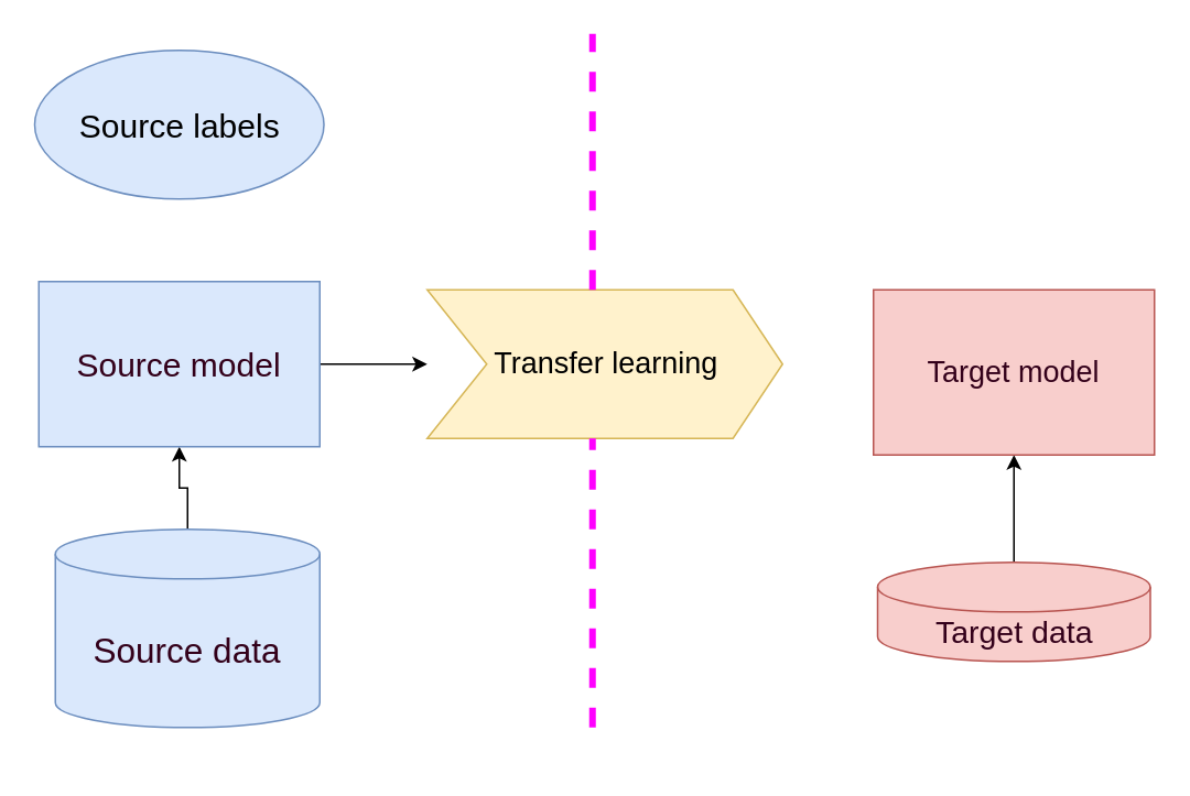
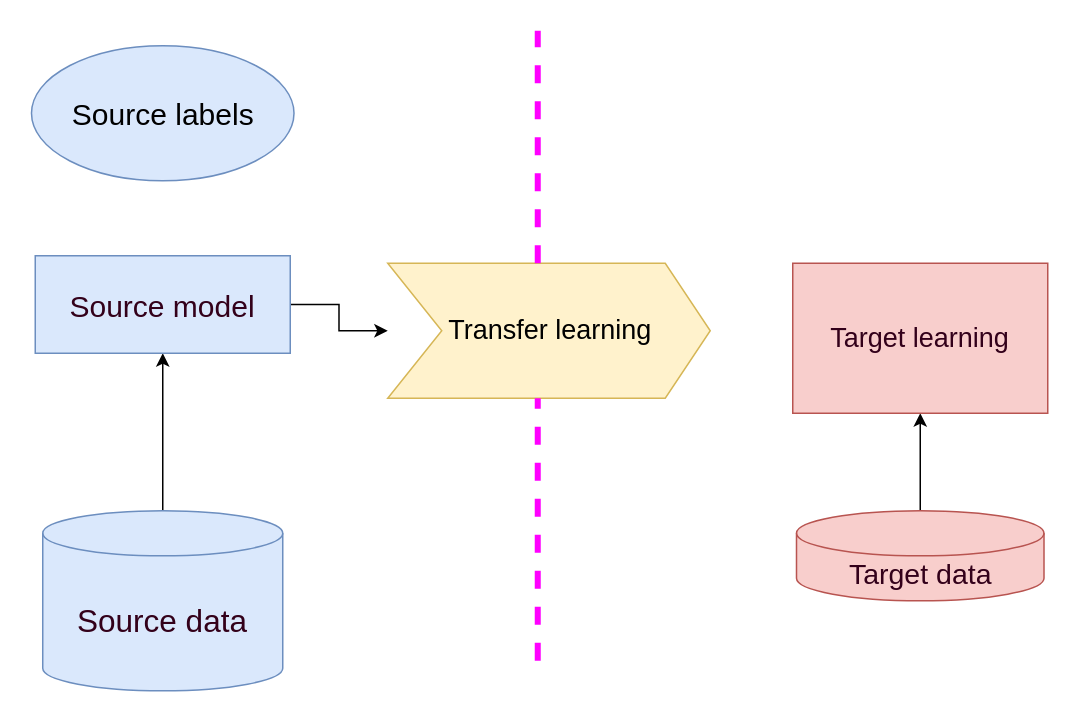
- <mxCell id="5" value="&lt;font color=&quot;#33001a&quot; style=&quot;font-size: 20px&quot;&gt;Source model&lt;/font&gt;" style="whiteSpace=wrap;html=1;fontSize=15;strokeColor=#6c8ebf;fillColor=#dae8fc;" vertex="1" parent="1"><mxGeometry x="23" y="170" width="170" height="100" as="geometry" /></mxCell>
+ <mxCell id="5" value="&lt;font color=&quot;#33001a&quot; style=&quot;font-size: 20px&quot;&gt;Source model&lt;/font&gt;" style="whiteSpace=wrap;html=1;fontSize=15;strokeColor=#6c8ebf;fillColor=#dae8fc;" vertex="1" parent="1"><mxGeometry x="23" y="170" width="170" height="65" as="geometry" /></mxCell>
- <mxCell id="10" value="&lt;font color=&quot;#33001a&quot; style=&quot;font-size: 18px&quot;&gt;Target model&lt;/font&gt;" style="whiteSpace=wrap;html=1;fontSize=15;strokeColor=#b85450;fillColor=#f8cecc;" vertex="1" parent="1"><mxGeometry x="528" y="175" width="170" height="100" as="geometry" /></mxCell>
+ <mxCell id="10" value="&lt;font color=&quot;#33001a&quot; style=&quot;font-size: 18px&quot;&gt;Target learning&lt;/font&gt;" style="whiteSpace=wrap;html=1;fontSize=15;strokeColor=#b85450;fillColor=#f8cecc;" vertex="1" parent="1"><mxGeometry x="528" y="175" width="170" height="100" as="geometry" /></mxCell>
- <mxCell id="3" value="&lt;font style=&quot;font-size: 21px&quot; color=&quot;#33001a&quot;&gt;Source data&lt;/font&gt;" style="shape=cylinder3;whiteSpace=wrap;html=1;boundedLbl=1;backgroundOutline=1;size=15;fontFamily=Helvetica;fontSize=15;strokeColor=#6c8ebf;fillColor=#dae8fc;" vertex="1" parent="1"><mxGeometry x="33" y="320" width="160" height="120" as="geometry" /></mxCell>
+ <mxCell id="3" value="&lt;font style=&quot;font-size: 21px&quot; color=&quot;#33001a&quot;&gt;Source data&lt;/font&gt;" style="shape=cylinder3;whiteSpace=wrap;html=1;boundedLbl=1;backgroundOutline=1;size=15;fontFamily=Helvetica;fontSize=15;strokeColor=#6c8ebf;fillColor=#dae8fc;" vertex="1" parent="1"><mxGeometry x="28" y="340" width="160" height="120" as="geometry" /></mxCell>
